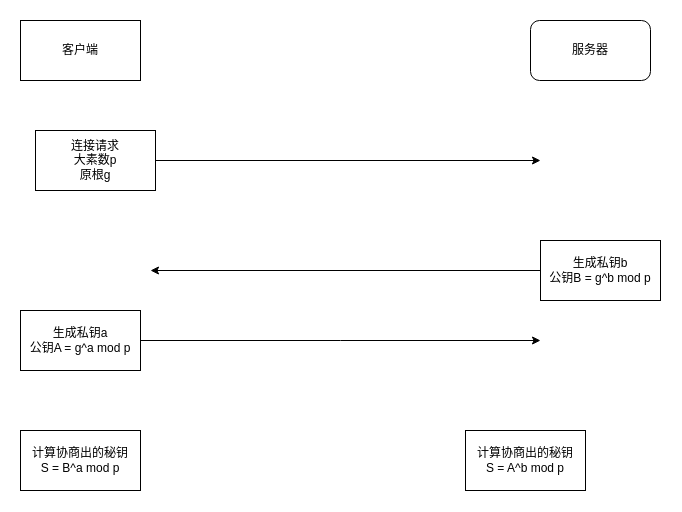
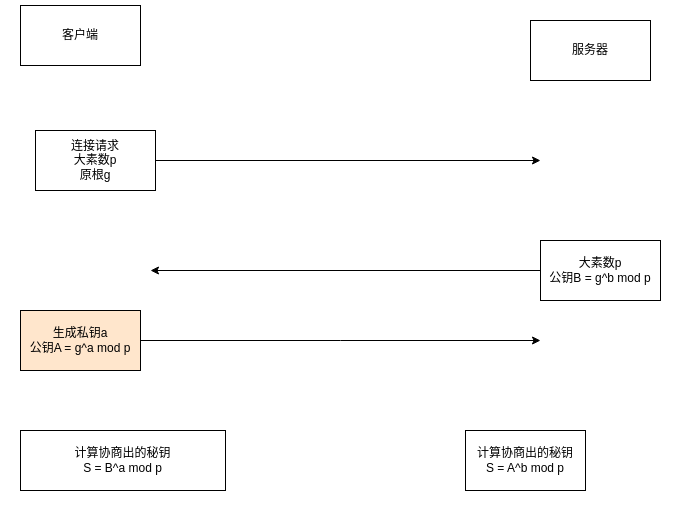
- <mxCell id="2" value="客户端" style="rounded=0;whiteSpace=wrap;html=1;" vertex="1" parent="1"><mxGeometry x="20" y="20" width="120" height="60" as="geometry" /></mxCell>
+ <mxCell id="2" value="客户端" style="rounded=0;whiteSpace=wrap;html=1;" vertex="1" parent="1"><mxGeometry x="20" y="5" width="120" height="60" as="geometry" /></mxCell>
- <mxCell id="3" value="服务器" style="whiteSpace=wrap;html=1;rounded=1;" vertex="1" parent="1"><mxGeometry x="530" y="20" width="120" height="60" as="geometry" /></mxCell>
+ <mxCell id="3" value="服务器" style="rounded=0;whiteSpace=wrap;html=1;" vertex="1" parent="1"><mxGeometry x="530" y="20" width="120" height="60" as="geometry" /></mxCell>
- <mxCell id="7" value="生成私钥b&lt;br&gt;公钥B = g^b mod p" style="rounded=0;whiteSpace=wrap;html=1;" vertex="1" parent="1"><mxGeometry x="540" y="240" width="120" height="60" as="geometry" /></mxCell>
+ <mxCell id="7" value="大素数p&lt;br&gt;公钥B = g^b mod p" style="rounded=0;whiteSpace=wrap;html=1;" vertex="1" parent="1"><mxGeometry x="540" y="240" width="120" height="60" as="geometry" /></mxCell>
- <mxCell id="9" value="生成私钥a&lt;br&gt;公钥A = g^a mod p" style="rounded=0;whiteSpace=wrap;html=1;" vertex="1" parent="1"><mxGeometry x="20" y="310" width="120" height="60" as="geometry" /></mxCell>
+ <mxCell id="9" value="生成私钥a&lt;br&gt;公钥A = g^a mod p" style="rounded=0;whiteSpace=wrap;html=1;fillColor=#ffe6cc;" vertex="1" parent="1"><mxGeometry x="20" y="310" width="120" height="60" as="geometry" /></mxCell>
- <mxCell id="10" value="计算协商出的秘钥&lt;br&gt;S = B^a mod p" style="rounded=0;whiteSpace=wrap;html=1;" vertex="1" parent="1"><mxGeometry x="20" y="430" width="120" height="60" as="geometry" /></mxCell>
+ <mxCell id="10" value="计算协商出的秘钥&lt;br&gt;S = B^a mod p" style="rounded=0;whiteSpace=wrap;html=1;" vertex="1" parent="1"><mxGeometry x="20" y="430" width="205" height="60" as="geometry" /></mxCell>
